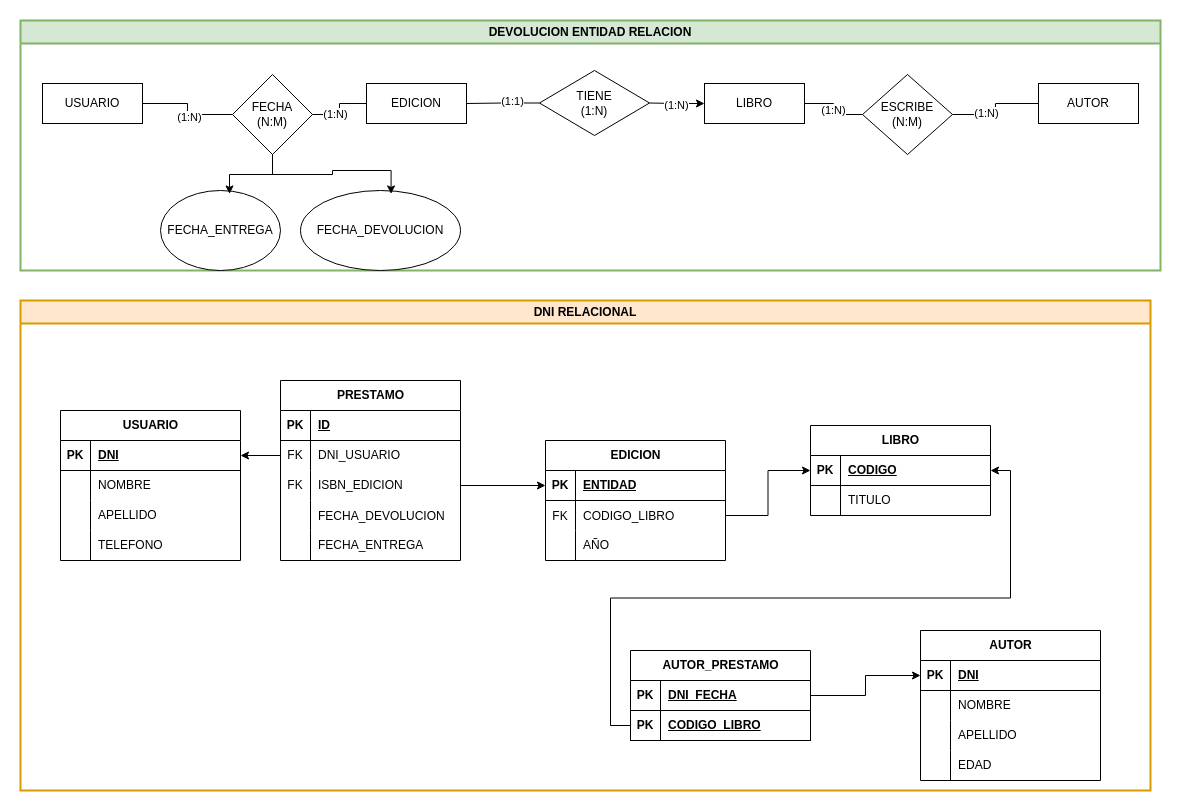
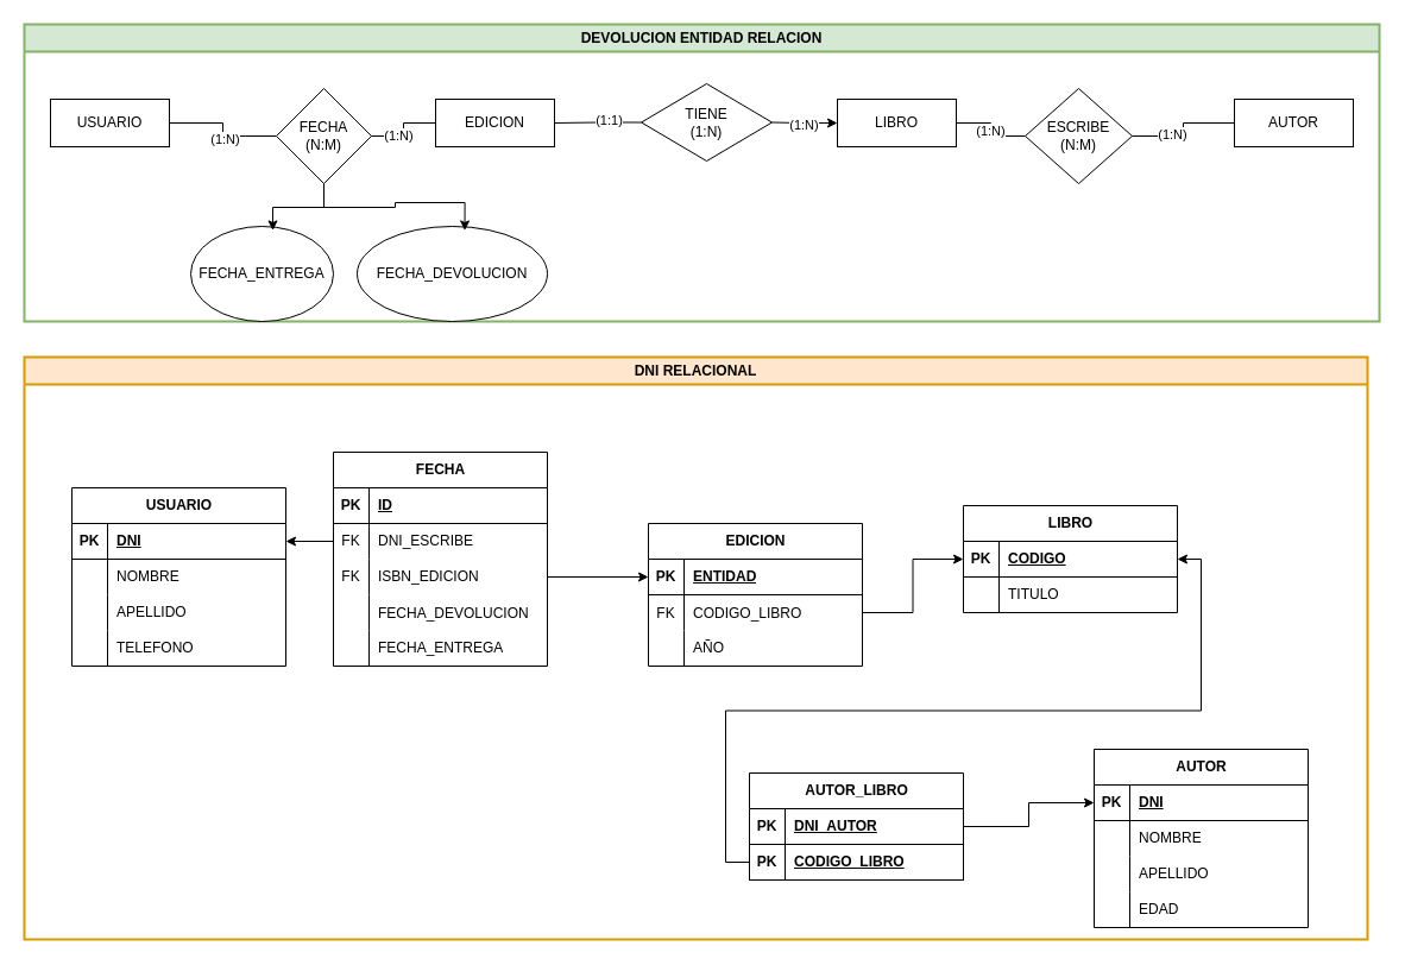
- <mxCell id="78" value="PRESTAMO" style="shape=table;startSize=30;container=1;collapsible=1;childLayout=tableLayout;fixedRows=1;rowLines=0;fontStyle=1;align=center;resizeLast=1;html=1;" parent="26" vertex="1"><mxGeometry x="260" y="80" width="180" height="180" as="geometry" /></mxCell>
+ <mxCell id="78" value="FECHA" style="shape=table;startSize=30;container=1;collapsible=1;childLayout=tableLayout;fixedRows=1;rowLines=0;fontStyle=1;align=center;resizeLast=1;html=1;" parent="26" vertex="1"><mxGeometry x="260" y="80" width="180" height="180" as="geometry" /></mxCell>
- <mxCell id="84" value="DNI_USUARIO" style="shape=partialRectangle;connectable=0;fillColor=none;top=0;left=0;bottom=0;right=0;align=left;spacingLeft=6;overflow=hidden;whiteSpace=wrap;html=1;" parent="82" vertex="1"><mxGeometry x="30" width="150" height="30" as="geometry"><mxRectangle width="150" height="30" as="alternateBounds" /></mxGeometry></mxCell>
+ <mxCell id="84" value="DNI_ESCRIBE" style="shape=partialRectangle;connectable=0;fillColor=none;top=0;left=0;bottom=0;right=0;align=left;spacingLeft=6;overflow=hidden;whiteSpace=wrap;html=1;" parent="82" vertex="1"><mxGeometry x="30" width="150" height="30" as="geometry"><mxRectangle width="150" height="30" as="alternateBounds" /></mxGeometry></mxCell>
- <mxCell id="70" value="AUTOR_PRESTAMO" style="shape=table;startSize=30;container=1;collapsible=1;childLayout=tableLayout;fixedRows=1;rowLines=0;fontStyle=1;align=center;resizeLast=1;html=1;" parent="26" vertex="1"><mxGeometry x="610" y="350" width="180" height="90" as="geometry" /></mxCell>
+ <mxCell id="70" value="AUTOR_LIBRO" style="shape=table;startSize=30;container=1;collapsible=1;childLayout=tableLayout;fixedRows=1;rowLines=0;fontStyle=1;align=center;resizeLast=1;html=1;" parent="26" vertex="1"><mxGeometry x="610" y="350" width="180" height="90" as="geometry" /></mxCell>
- <mxCell id="73" value="DNI_FECHA" style="shape=partialRectangle;connectable=0;fillColor=none;top=0;left=0;bottom=0;right=0;align=left;spacingLeft=6;fontStyle=5;overflow=hidden;whiteSpace=wrap;html=1;" parent="71" vertex="1"><mxGeometry x="30" width="150" height="30" as="geometry"><mxRectangle width="150" height="30" as="alternateBounds" /></mxGeometry></mxCell>
+ <mxCell id="73" value="DNI_AUTOR" style="shape=partialRectangle;connectable=0;fillColor=none;top=0;left=0;bottom=0;right=0;align=left;spacingLeft=6;fontStyle=5;overflow=hidden;whiteSpace=wrap;html=1;" parent="71" vertex="1"><mxGeometry x="30" width="150" height="30" as="geometry"><mxRectangle width="150" height="30" as="alternateBounds" /></mxGeometry></mxCell>
